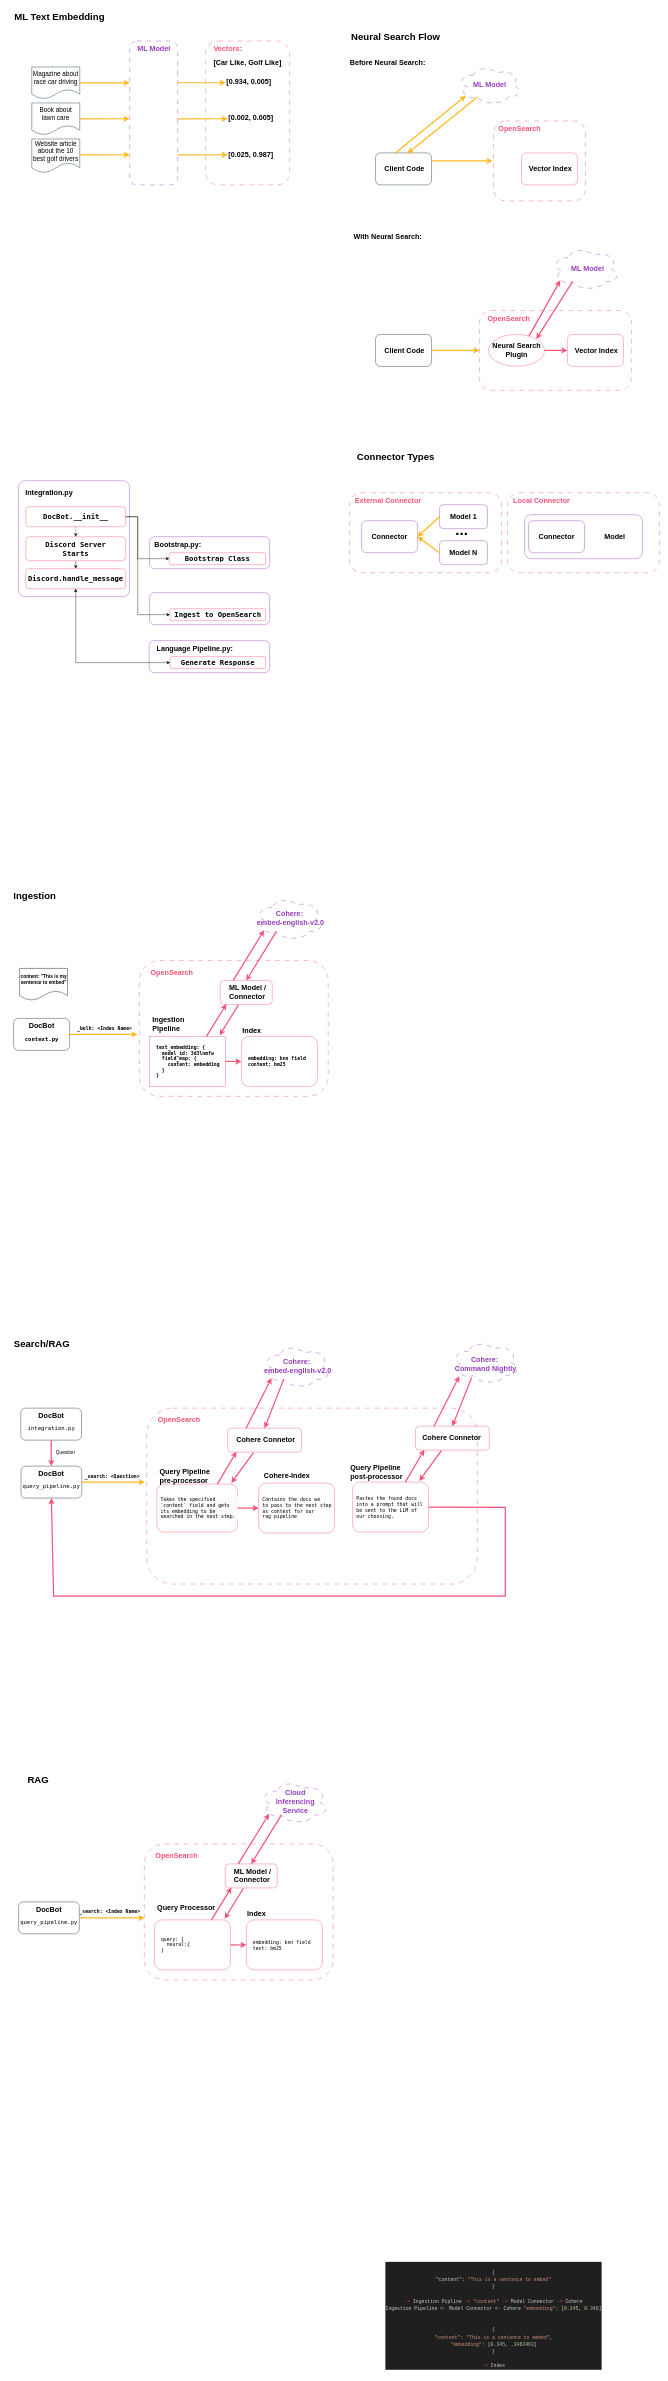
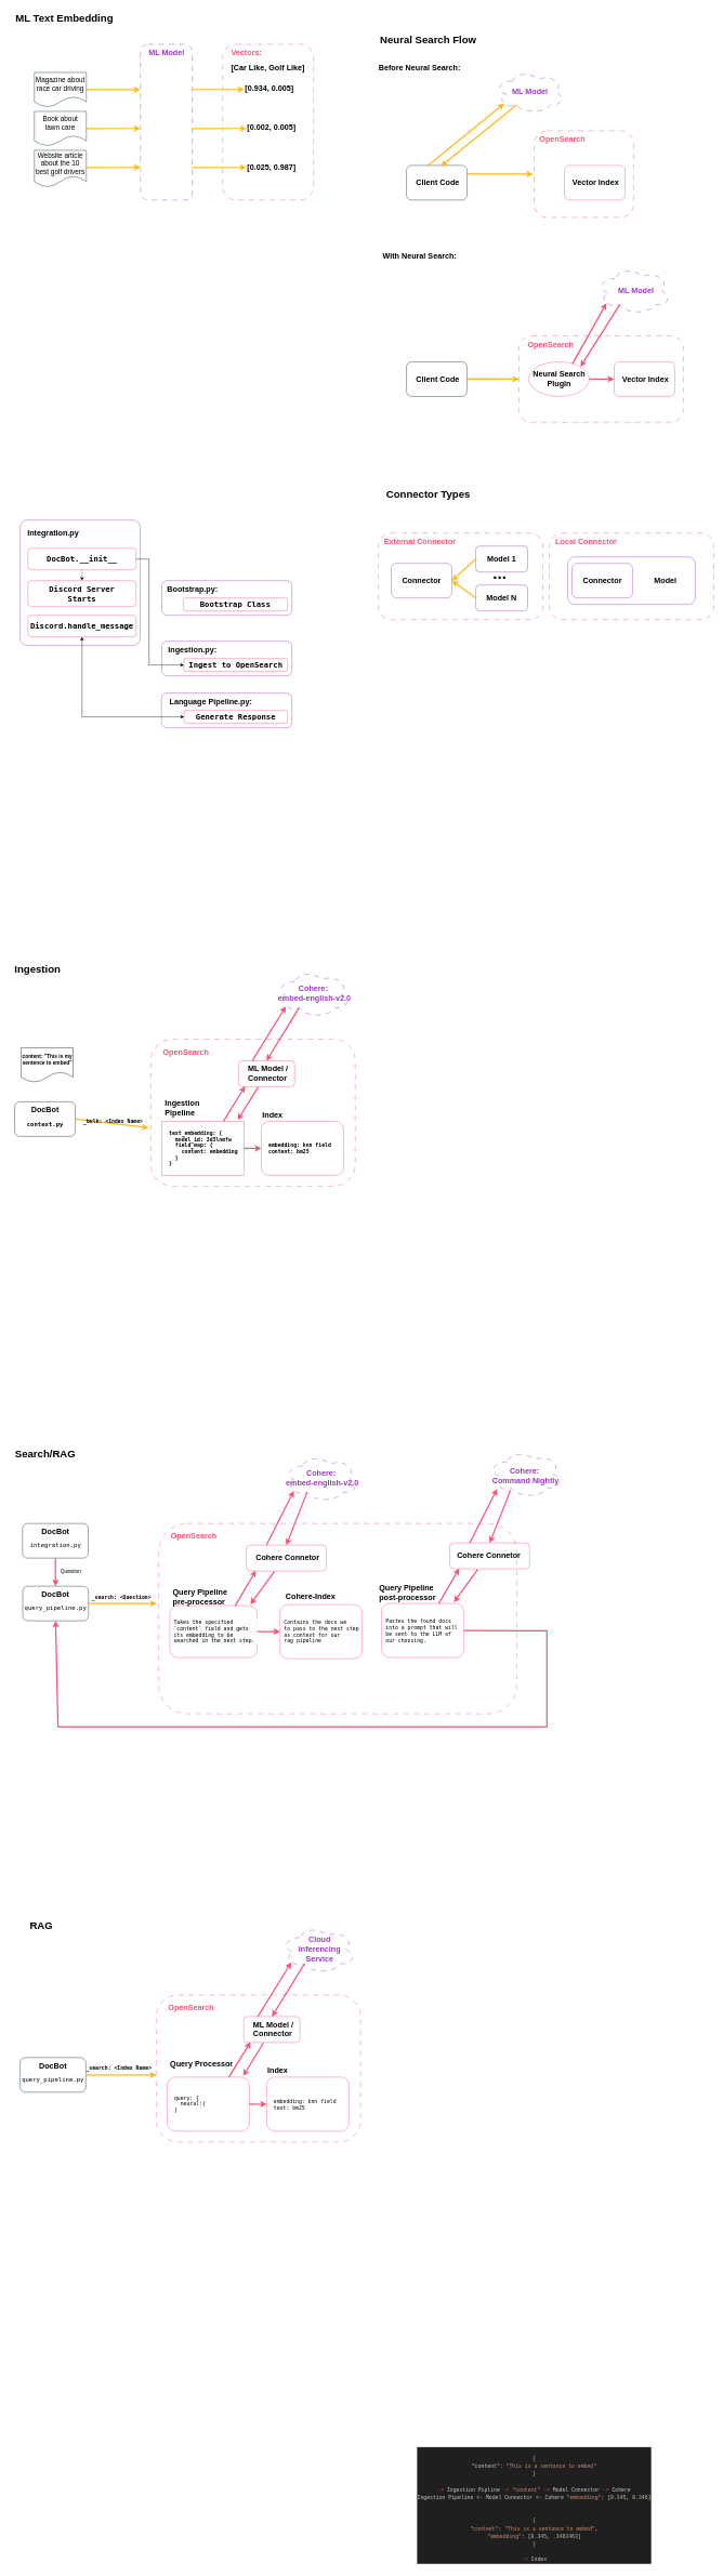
- <mxCell id="131" style="edgeStyle=orthogonalEdgeStyle;rounded=0;orthogonalLoop=1;jettySize=auto;html=1;exitX=1;exitY=0.5;exitDx=0;exitDy=0;entryX=0;entryY=0.5;entryDx=0;entryDy=0;" edge="1" parent="1" source="134" target="136"><mxGeometry relative="1" as="geometry"><Array as="points"><mxPoint x="344" y="1290" /><mxPoint x="344" y="1395" /></Array></mxGeometry></mxCell>
- <mxCell id="140" style="edgeStyle=orthogonalEdgeStyle;rounded=0;orthogonalLoop=1;jettySize=auto;html=1;exitX=0.5;exitY=1;exitDx=0;exitDy=0;entryX=0.5;entryY=0;entryDx=0;entryDy=0;" edge="1" parent="1" source="141" target="145"><mxGeometry relative="1" as="geometry" /></mxCell>
+ <mxCell id="147" value="&lt;b style=&quot;border-color: var(--border-color); font-size: 18px; text-align: left;&quot;&gt;Ingestion.py:&lt;br&gt;&lt;/b&gt;" style="text;html=1;align=center;verticalAlign=middle;resizable=0;points=[];autosize=1;strokeColor=none;fillColor=none;" vertex="1" parent="1"><mxGeometry x="374" y="1480" width="140" height="40" as="geometry" /></mxCell>
- <mxCell id="62" value="&lt;pre&gt;&lt;span&gt;_bulk: &amp;lt;Index Name&amp;gt;&lt;/span&gt;&lt;/pre&gt;" style="text;html=1;align=center;verticalAlign=middle;resizable=0;points=[];autosize=1;strokeColor=none;fillColor=none;fontStyle=1" parent="1" vertex="1"><mxGeometry x="181" y="2545" width="160" height="50" as="geometry" /></mxCell>
+ <mxCell id="62" value="&lt;pre&gt;&lt;span&gt;_bulk: &amp;lt;Index Name&amp;gt;&lt;/span&gt;&lt;/pre&gt;" style="text;html=1;align=center;verticalAlign=middle;resizable=0;points=[];autosize=1;strokeColor=none;fillColor=none;fontStyle=1" parent="1" vertex="1"><mxGeometry x="181" y="2565" width="160" height="50" as="geometry" /></mxCell>
